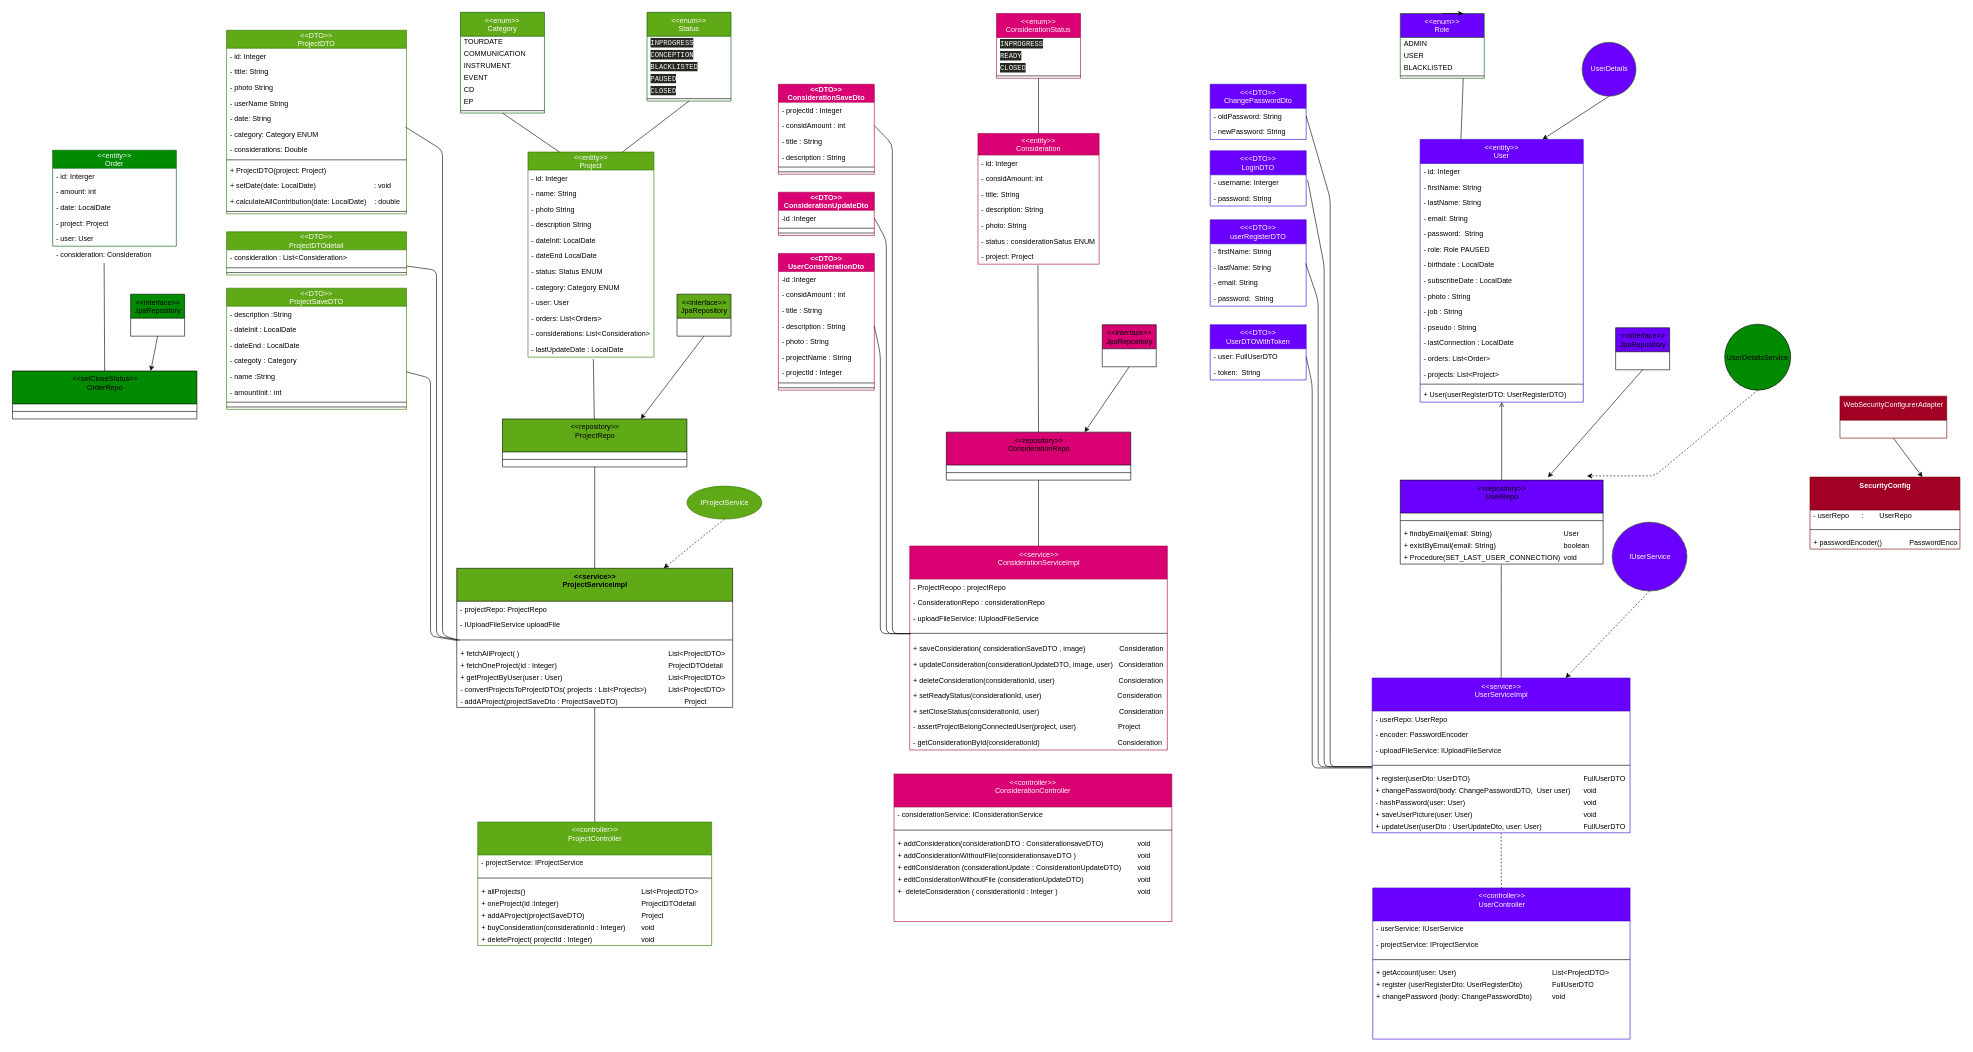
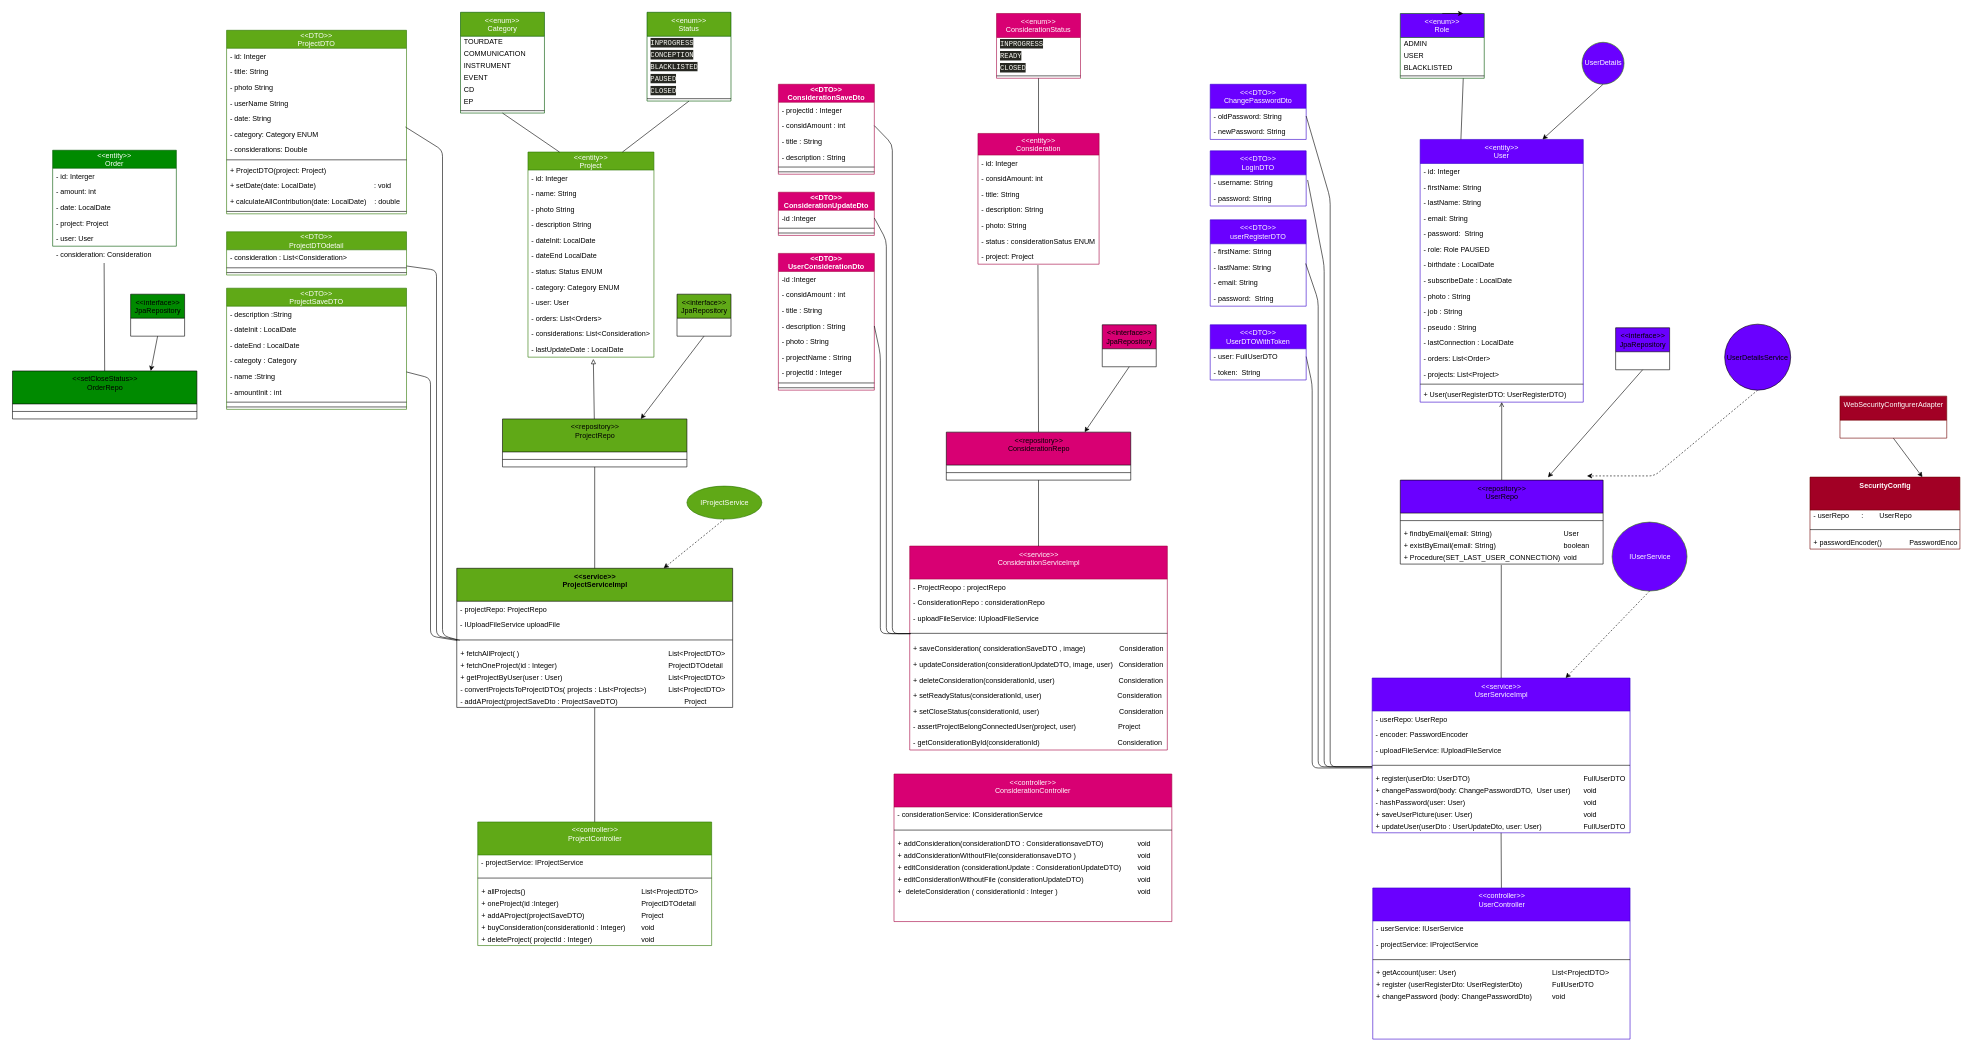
- <mxCell id="51" value="UserDetails" style="shape=ellipse;html=1;dashed=0;whitespace=wrap;aspect=fixed;perimeter=ellipsePerimeter;fillColor=#6A00FF;fontColor=#ffffff;strokeColor=#2D7600;" parent="1" vertex="1"><mxGeometry x="2637" y="70" width="90" height="90" as="geometry" /></mxCell>
+ <mxCell id="51" value="UserDetails" style="shape=ellipse;html=1;dashed=0;whitespace=wrap;aspect=fixed;perimeter=ellipsePerimeter;fillColor=#6A00FF;fontColor=#ffffff;strokeColor=#2D7600;" parent="1" vertex="1"><mxGeometry x="2637" y="70" width="70" height="70" as="geometry" /></mxCell>
- <mxCell id="154" value="- username: Interger" style="text;strokeColor=none;fillColor=none;align=left;verticalAlign=top;spacingLeft=4;spacingRight=4;overflow=hidden;rotatable=0;points=[[0,0.5],[1,0.5]];portConstraint=eastwest;" parent="153" vertex="1"><mxGeometry y="40" width="160" height="26" as="geometry" /></mxCell>
+ <mxCell id="154" value="- username: String" style="text;strokeColor=none;fillColor=none;align=left;verticalAlign=top;spacingLeft=4;spacingRight=4;overflow=hidden;rotatable=0;points=[[0,0.5],[1,0.5]];portConstraint=eastwest;" parent="153" vertex="1"><mxGeometry y="40" width="160" height="26" as="geometry" /></mxCell>
- <mxCell id="76" value="UserDetailsService" style="ellipse;fillColor=#008a00;" parent="1" vertex="1"><mxGeometry x="2874.79" y="540" width="110" height="110" as="geometry" /></mxCell>
+ <mxCell id="76" value="UserDetailsService" style="ellipse;fillColor=#6A00FF;" parent="1" vertex="1"><mxGeometry x="2874.79" y="540" width="110" height="110" as="geometry" /></mxCell>
- <mxCell id="88" style="edgeStyle=none;html=1;endArrow=none;endFill=0;entryX=0.519;entryY=1.115;entryDx=0;entryDy=0;entryPerimeter=0;" parent="1" source="89" target="32" edge="1"><mxGeometry relative="1" as="geometry"><mxPoint x="1140" y="560" as="targetPoint" /><mxPoint x="1086" y="760" as="sourcePoint" /></mxGeometry></mxCell>
+ <mxCell id="88" style="edgeStyle=none;html=1;endArrow=block;endFill=0;entryX=0.519;entryY=1.115;entryDx=0;entryDy=0;entryPerimeter=0;" parent="1" source="89" target="32" edge="1"><mxGeometry relative="1" as="geometry"><mxPoint x="1140" y="560" as="targetPoint" /><mxPoint x="1086" y="760" as="sourcePoint" /></mxGeometry></mxCell>
- <mxCell id="111" style="edgeStyle=none;html=1;exitX=0.5;exitY=1;exitDx=0;exitDy=0;entryX=0.5;entryY=0;entryDx=0;entryDy=0;endArrow=none;endFill=0;dashed=1;" parent="1" source="112" target="125" edge="1"><mxGeometry relative="1" as="geometry" /></mxCell>
+ <mxCell id="111" style="edgeStyle=none;html=1;exitX=0.5;exitY=1;exitDx=0;exitDy=0;entryX=0.5;entryY=0;entryDx=0;entryDy=0;endArrow=none;endFill=0;" parent="1" source="112" target="125" edge="1"><mxGeometry relative="1" as="geometry" /></mxCell>
